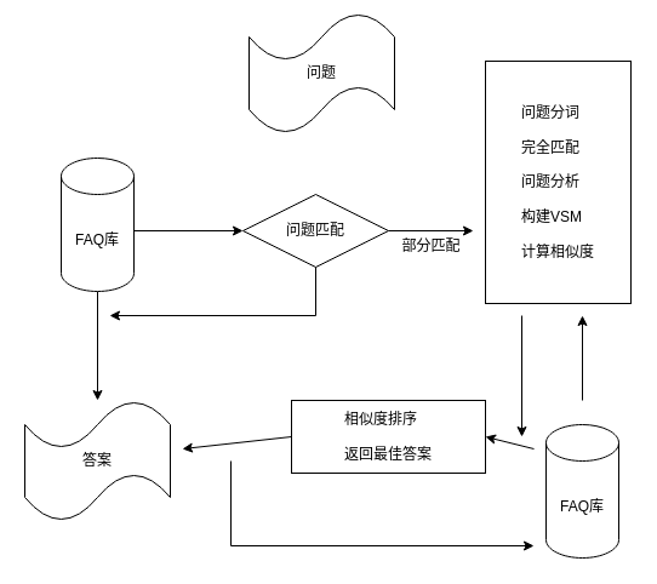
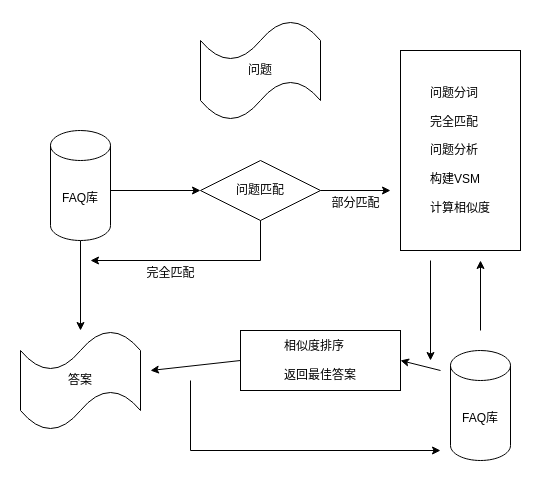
- <mxCell id="4" value="问题" style="shape=tape;whiteSpace=wrap;html=1;" parent="1" vertex="1"><mxGeometry x="205" y="10" width="120" height="100" as="geometry" /></mxCell>
+ <mxCell id="4" value="问题" style="shape=tape;whiteSpace=wrap;html=1;" parent="1" vertex="1"><mxGeometry x="200" y="20" width="120" height="100" as="geometry" /></mxCell>
+ <mxCell id="18" value="完全匹配" style="text;html=1;align=center;verticalAlign=middle;resizable=0;points=[];autosize=1;strokeColor=none;fillColor=none;" parent="1" vertex="1"><mxGeometry x="135" y="258" width="70" height="30" as="geometry" /></mxCell>
